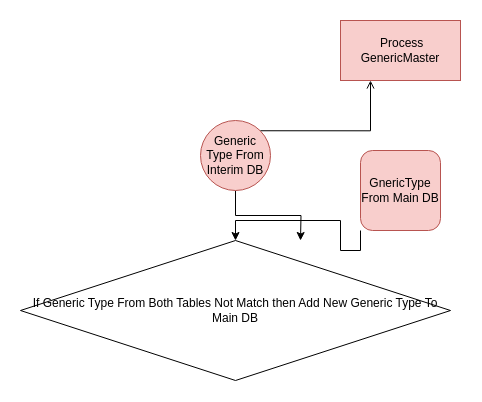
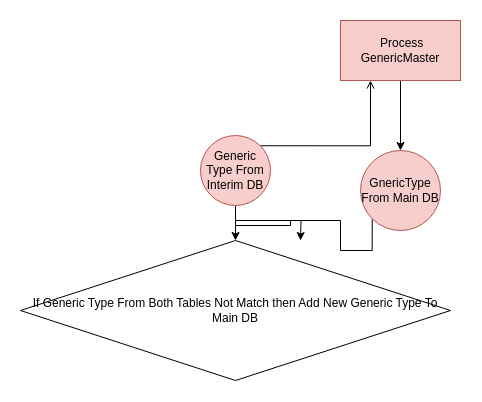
+ <mxCell id="2" value="" style="edgeStyle=orthogonalEdgeStyle;rounded=0;orthogonalLoop=1;jettySize=auto;html=1;" edge="1" parent="1" source="3" target="5"><mxGeometry relative="1" as="geometry" /></mxCell>
- <mxCell id="8" value="Generic&lt;br&gt;Type From Interim DB" style="ellipse;whiteSpace=wrap;html=1;aspect=fixed;fillColor=#f8cecc;strokeColor=#b85450;" vertex="1" parent="1"><mxGeometry x="200" y="120" width="70" height="70" as="geometry" /></mxCell>
+ <mxCell id="8" value="Generic&lt;br&gt;Type From Interim DB" style="ellipse;whiteSpace=wrap;html=1;aspect=fixed;fillColor=#f8cecc;strokeColor=#b85450;" vertex="1" parent="1"><mxGeometry x="200" y="135" width="70" height="70" as="geometry" /></mxCell>
- <mxCell id="5" value="GnericType From Main DB" style="whiteSpace=wrap;html=1;fillColor=#f8cecc;strokeColor=#b85450;rounded=1;" vertex="1" parent="1"><mxGeometry x="360" y="150" width="80" height="80" as="geometry" /></mxCell>
+ <mxCell id="5" value="GnericType From Main DB" style="ellipse;whiteSpace=wrap;html=1;fillColor=#f8cecc;strokeColor=#b85450;rounded=0;" vertex="1" parent="1"><mxGeometry x="360" y="150" width="80" height="80" as="geometry" /></mxCell>
